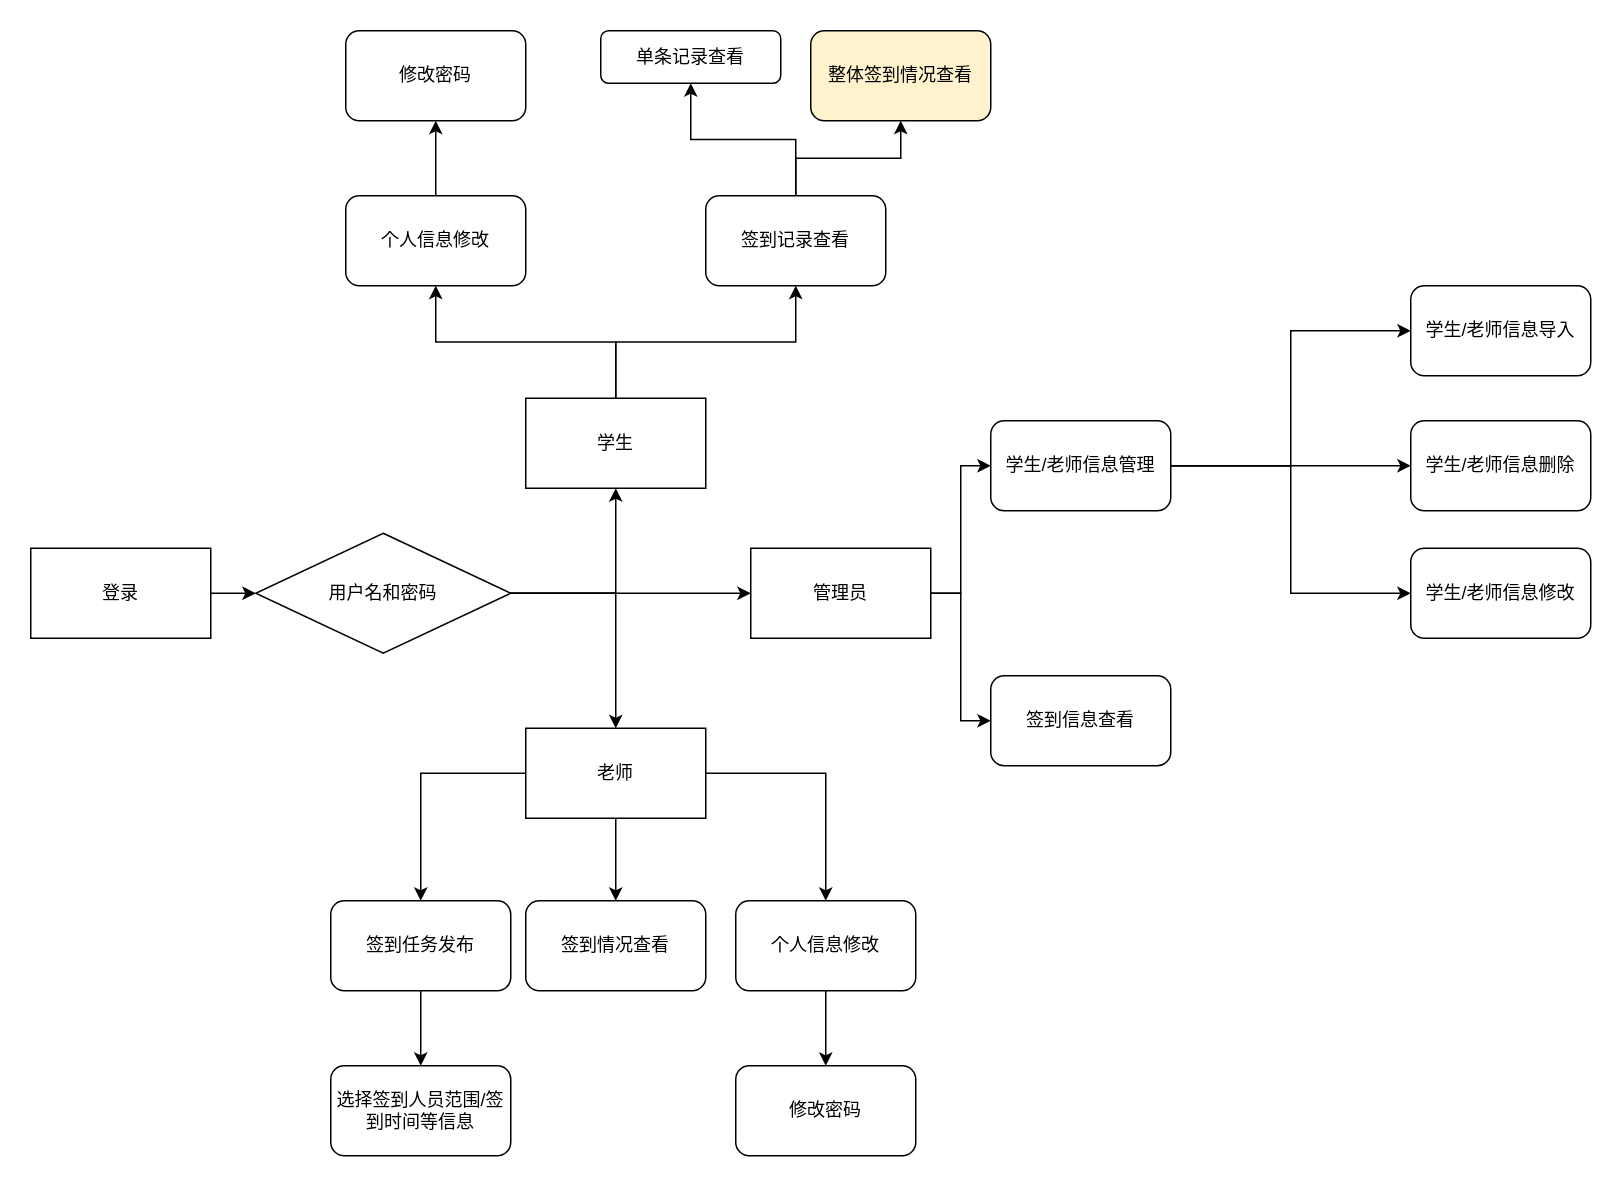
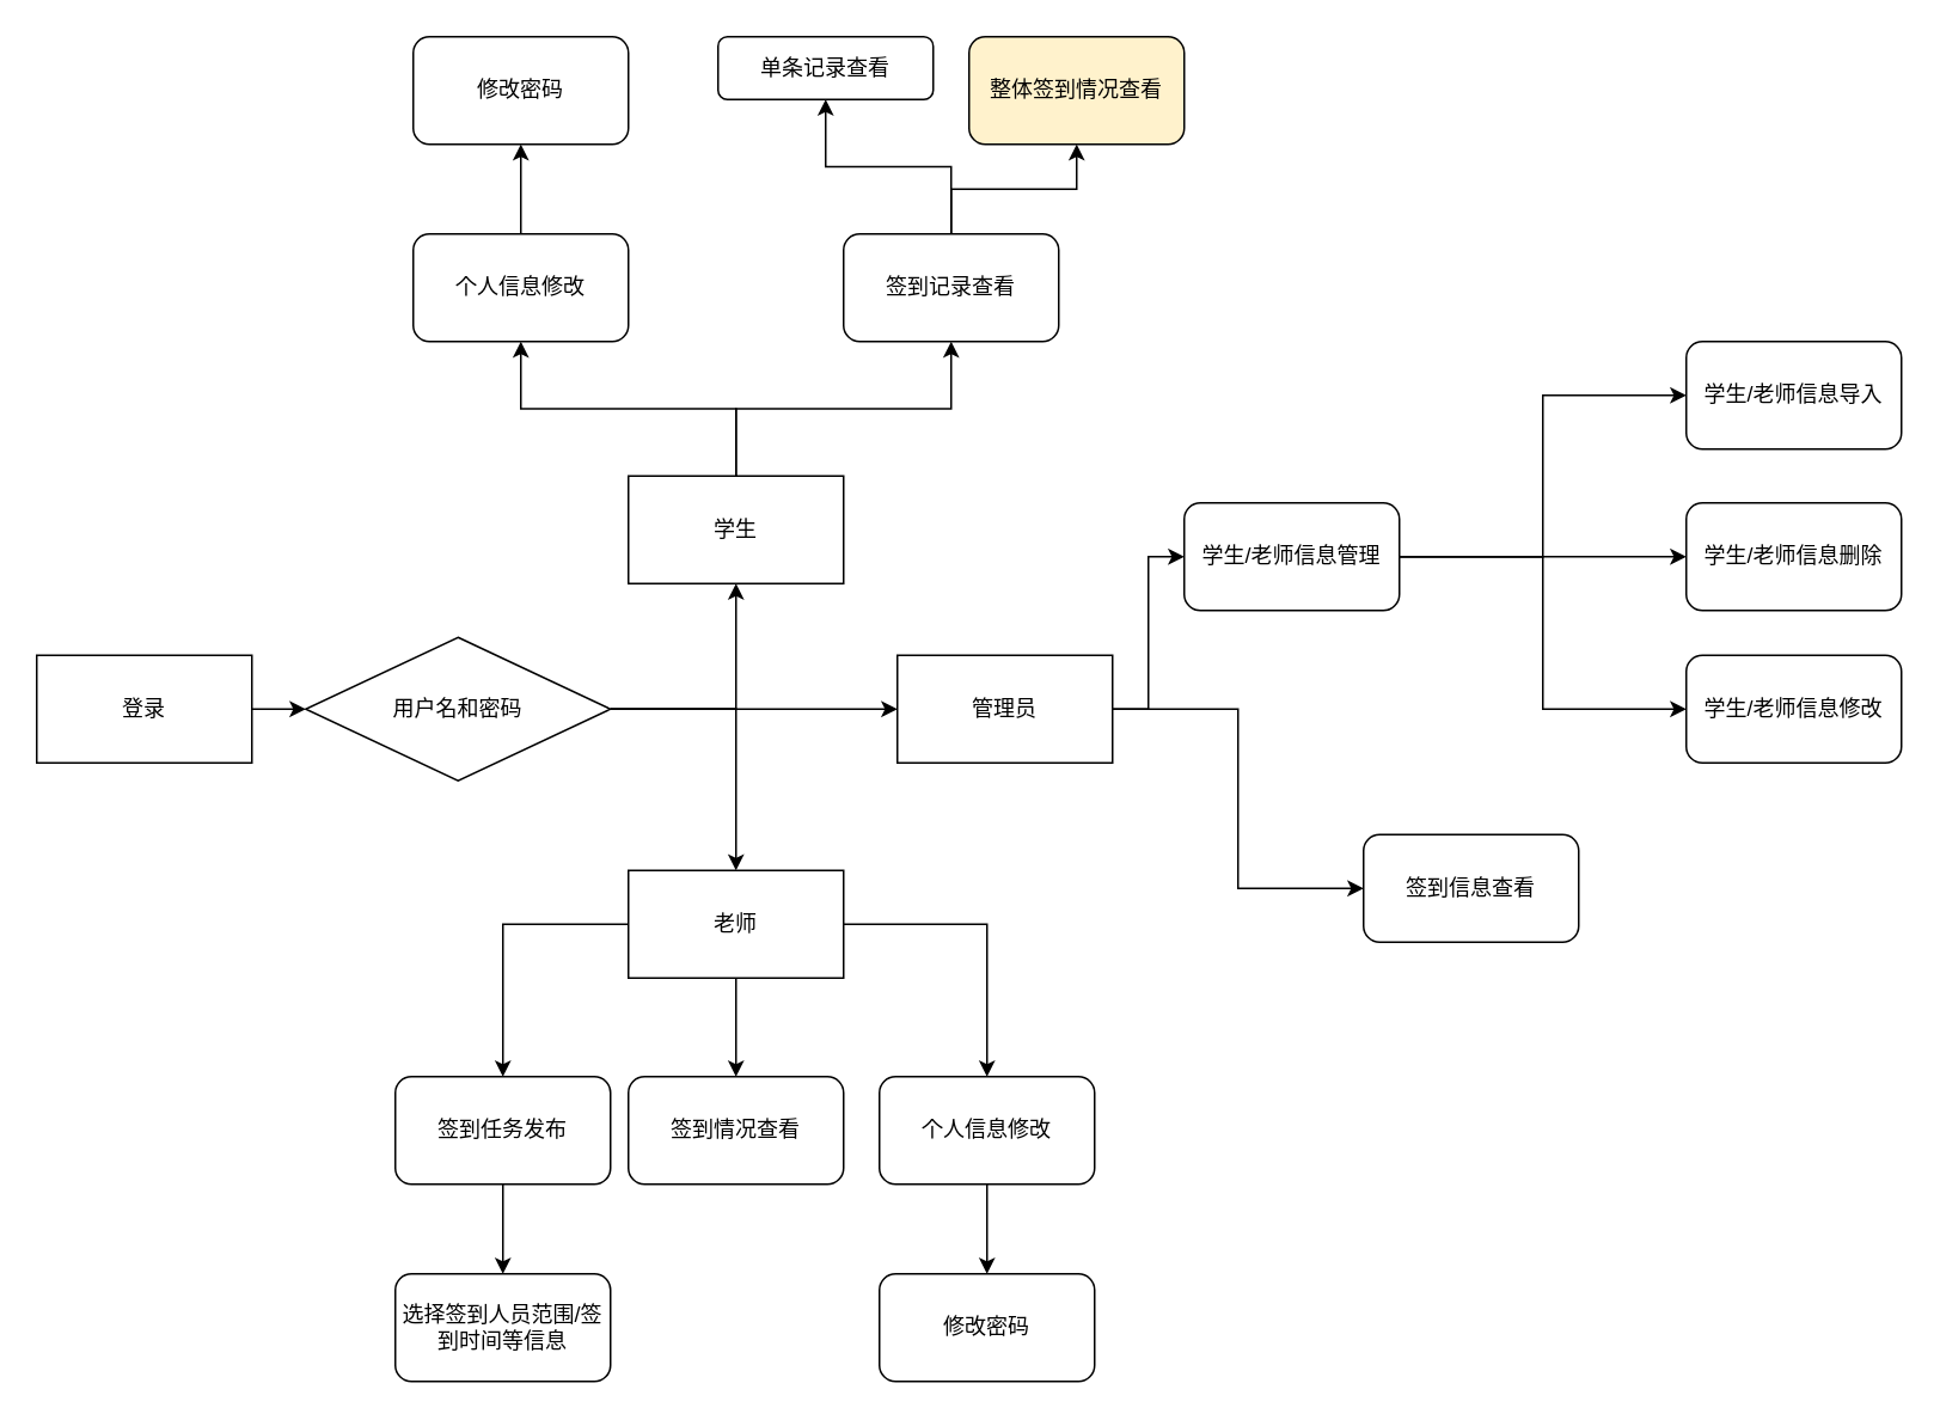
- <mxCell id="33" value="签到信息查看" style="rounded=1;whiteSpace=wrap;html=1;" vertex="1" parent="1"><mxGeometry x="660" y="450" width="120" height="60" as="geometry" /></mxCell>
+ <mxCell id="33" value="签到信息查看" style="rounded=1;whiteSpace=wrap;html=1;" vertex="1" parent="1"><mxGeometry x="760" y="465" width="120" height="60" as="geometry" /></mxCell>
